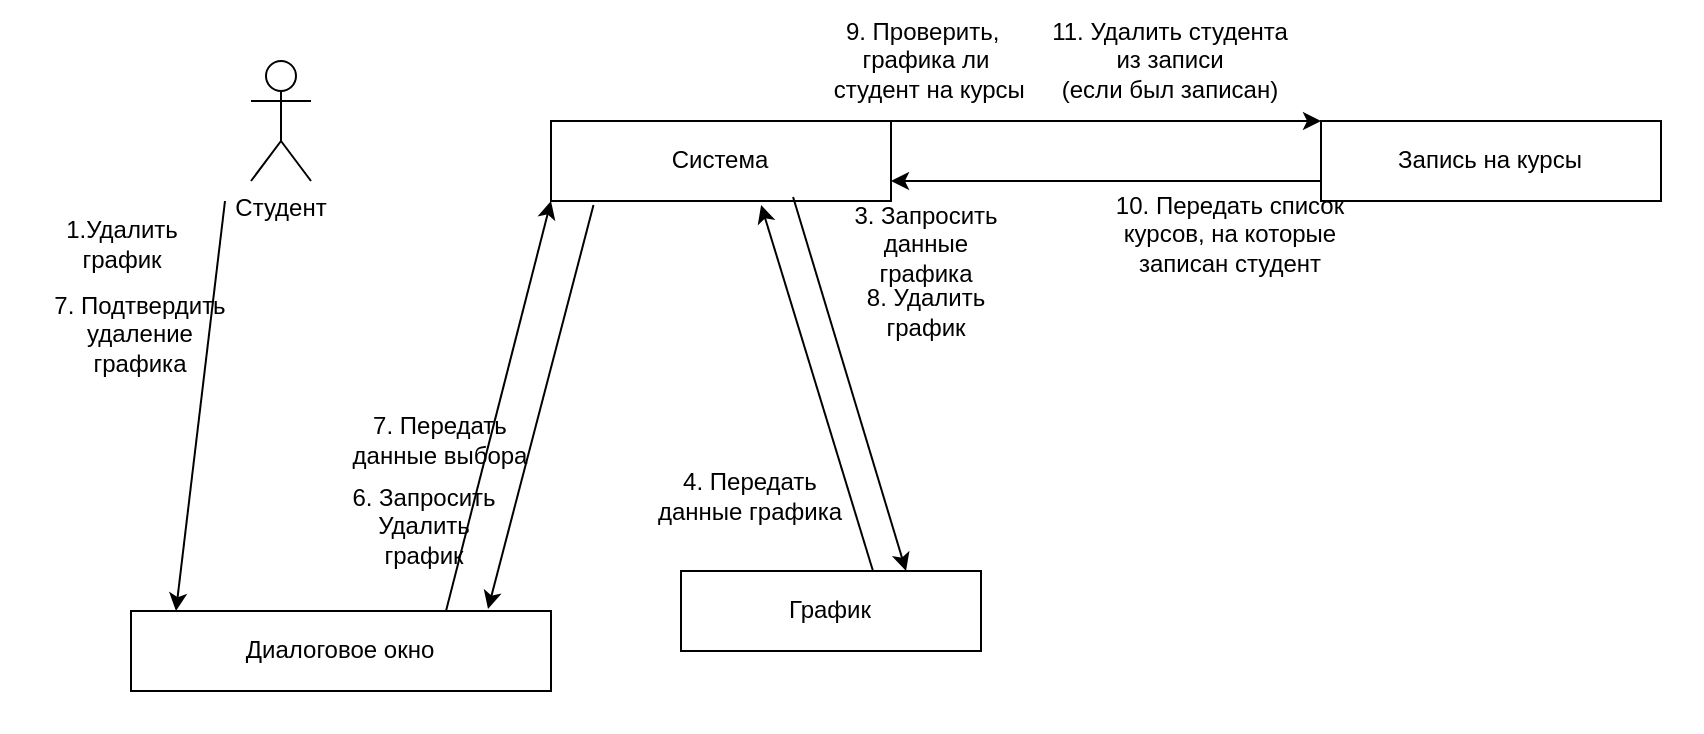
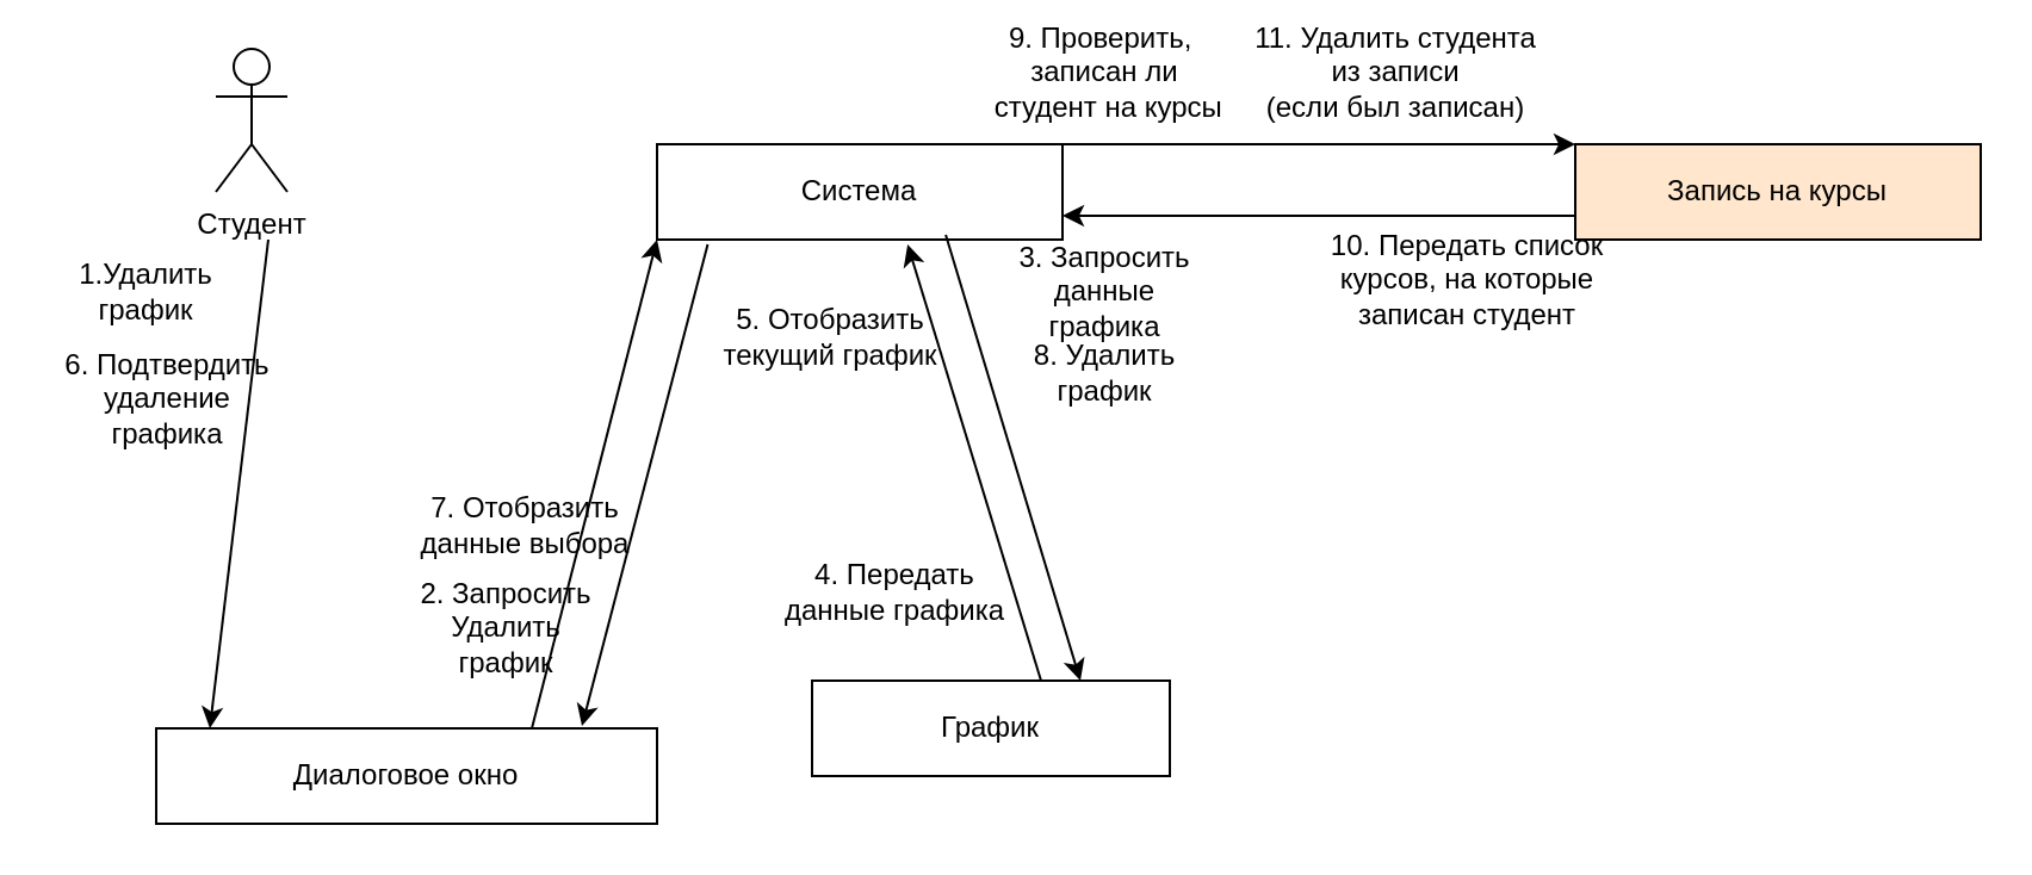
- <mxCell id="23" value="9. Проверить,&amp;nbsp;&lt;br&gt;графика ли&lt;br&gt;&amp;nbsp;студент на курсы" style="text;html=1;strokeColor=none;fillColor=none;align=center;verticalAlign=middle;whiteSpace=wrap;rounded=0;" vertex="1" parent="1"><mxGeometry x="388" y="20" width="150" height="20" as="geometry" /></mxCell>
+ <mxCell id="23" value="9. Проверить,&amp;nbsp;&lt;br&gt;записан ли&lt;br&gt;&amp;nbsp;студент на курсы" style="text;html=1;strokeColor=none;fillColor=none;align=center;verticalAlign=middle;whiteSpace=wrap;rounded=0;" vertex="1" parent="1"><mxGeometry x="388" y="20" width="150" height="20" as="geometry" /></mxCell>
- <mxCell id="2" value="Студент" style="shape=umlActor;verticalLabelPosition=bottom;labelBackgroundColor=#ffffff;verticalAlign=top;html=1;outlineConnect=0;" vertex="1" parent="1"><mxGeometry x="125" y="30" width="30" height="60" as="geometry" /></mxCell>
+ <mxCell id="2" value="Студент" style="shape=umlActor;verticalLabelPosition=bottom;labelBackgroundColor=#ffffff;verticalAlign=top;html=1;outlineConnect=0;" vertex="1" parent="1"><mxGeometry x="90" y="20" width="30" height="60" as="geometry" /></mxCell>
- <mxCell id="28" value="Запись на курсы" style="rounded=0;whiteSpace=wrap;html=1;" vertex="1" parent="1"><mxGeometry x="660" y="60" width="170" height="40" as="geometry" /></mxCell>
+ <mxCell id="28" value="Запись на курсы" style="rounded=0;whiteSpace=wrap;html=1;fillColor=#ffe6cc;" vertex="1" parent="1"><mxGeometry x="660" y="60" width="170" height="40" as="geometry" /></mxCell>
+ <mxCell id="14" value="5. Отобразить текущий график" style="text;html=1;strokeColor=none;fillColor=none;align=center;verticalAlign=middle;whiteSpace=wrap;rounded=0;" vertex="1" parent="1"><mxGeometry x="300" y="131" width="96" height="20" as="geometry" /></mxCell>
- <mxCell id="16" value="7. Подтвердить удаление графика" style="text;html=1;strokeColor=none;fillColor=none;align=center;verticalAlign=middle;whiteSpace=wrap;rounded=0;" vertex="1" parent="1"><mxGeometry y="151" width="100" height="31" as="geometry" x="20" /></mxCell>
+ <mxCell id="16" value="6. Подтвердить удаление графика" style="text;html=1;strokeColor=none;fillColor=none;align=center;verticalAlign=middle;whiteSpace=wrap;rounded=0;" vertex="1" parent="1"><mxGeometry y="151" width="100" height="31" as="geometry" x="20" /></mxCell>
- <mxCell id="24" value="7. Передать&lt;br&gt;данные выбора" style="text;html=1;strokeColor=none;fillColor=none;align=center;verticalAlign=middle;whiteSpace=wrap;rounded=0;" vertex="1" parent="1"><mxGeometry x="172" y="202.5" width="96" height="35" as="geometry" /></mxCell>
+ <mxCell id="24" value="7. Отобразить&lt;br&gt;данные выбора" style="text;html=1;strokeColor=none;fillColor=none;align=center;verticalAlign=middle;whiteSpace=wrap;rounded=0;" vertex="1" parent="1"><mxGeometry x="172" y="202.5" width="96" height="35" as="geometry" /></mxCell>
- <mxCell id="9" value="6. Запросить Удалить график" style="text;html=1;strokeColor=none;fillColor=none;align=center;verticalAlign=middle;whiteSpace=wrap;rounded=0;" vertex="1" parent="1"><mxGeometry x="172" y="247" width="80" height="31" as="geometry" /></mxCell>
+ <mxCell id="9" value="2. Запросить Удалить график" style="text;html=1;strokeColor=none;fillColor=none;align=center;verticalAlign=middle;whiteSpace=wrap;rounded=0;" vertex="1" parent="1"><mxGeometry x="172" y="247" width="80" height="31" as="geometry" /></mxCell>
